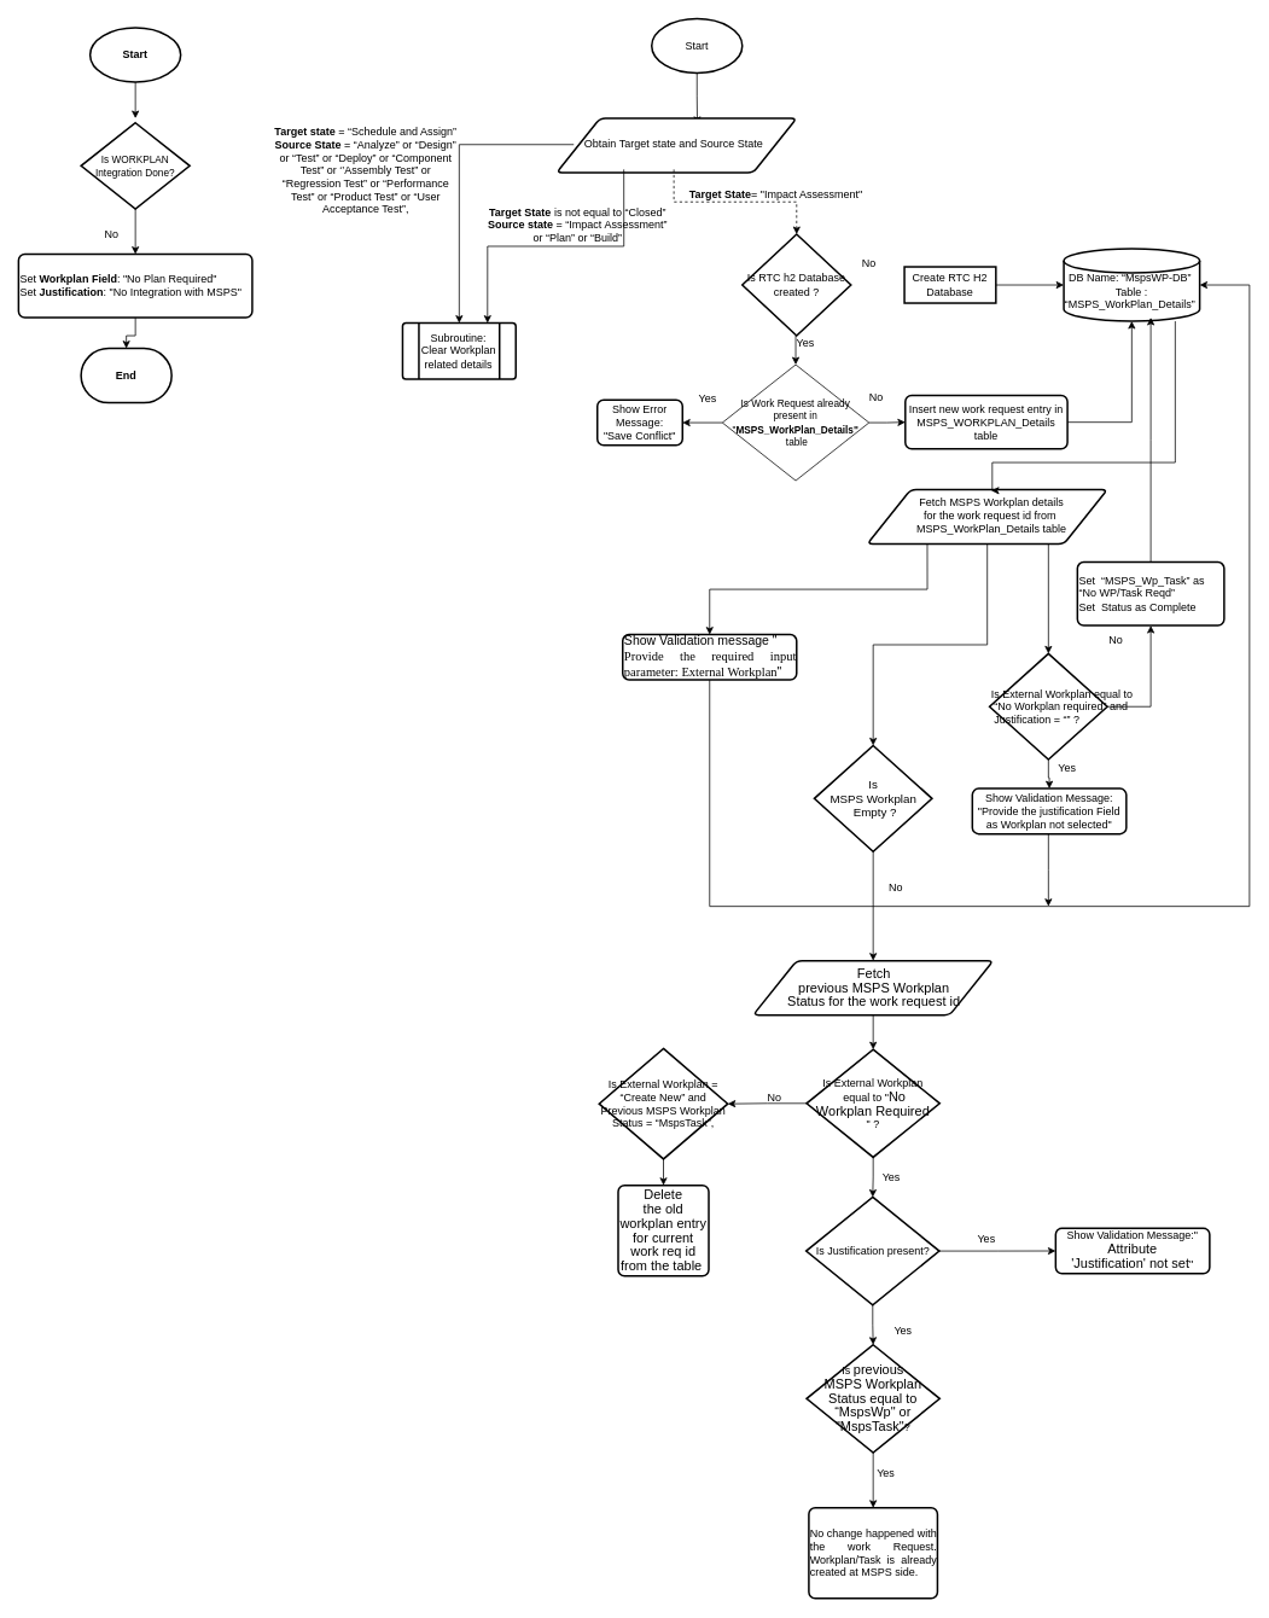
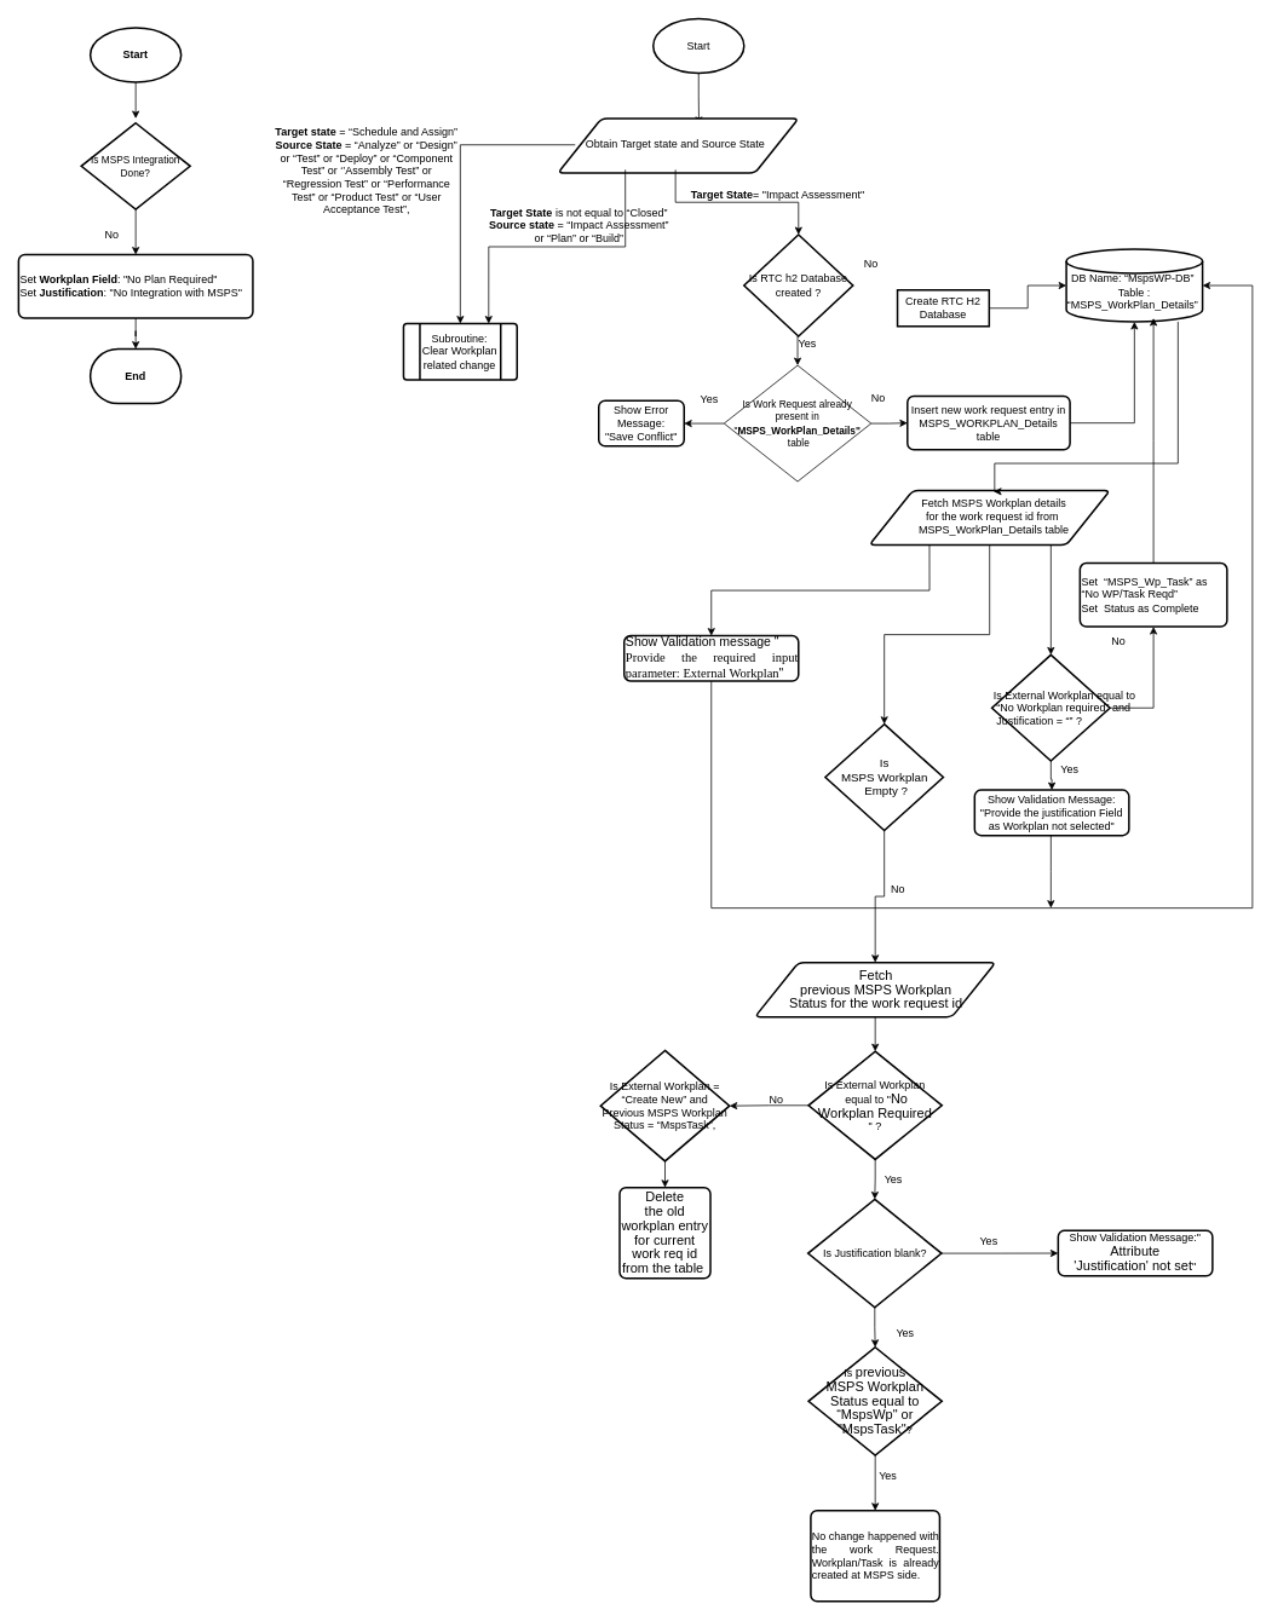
- <mxCell id="5" value="&lt;font style=&quot;font-size: 11px&quot;&gt;Is WORKPLAN Integration Done?&lt;/font&gt;" style="strokeWidth=2;html=1;shape=mxgraph.flowchart.decision;whiteSpace=wrap;" parent="1" vertex="1"><mxGeometry x="89" y="135" width="120" height="95" as="geometry" /></mxCell>
+ <mxCell id="5" value="&lt;font style=&quot;font-size: 11px&quot;&gt;Is MSPS Integration Done?&lt;/font&gt;" style="strokeWidth=2;html=1;shape=mxgraph.flowchart.decision;whiteSpace=wrap;" parent="1" vertex="1"><mxGeometry x="89" y="135" width="120" height="95" as="geometry" /></mxCell>
- <mxCell id="17" style="edgeStyle=orthogonalEdgeStyle;rounded=0;orthogonalLoop=1;jettySize=auto;html=1;exitX=0.5;exitY=1;exitDx=0;exitDy=0;entryX=0.5;entryY=0;entryDx=0;entryDy=0;entryPerimeter=0;dashed=1;" parent="1" source="18" target="22" edge="1"><mxGeometry relative="1" as="geometry" /></mxCell>
+ <mxCell id="17" style="edgeStyle=orthogonalEdgeStyle;rounded=0;orthogonalLoop=1;jettySize=auto;html=1;exitX=0.5;exitY=1;exitDx=0;exitDy=0;entryX=0.5;entryY=0;entryDx=0;entryDy=0;entryPerimeter=0;" parent="1" source="18" target="22" edge="1"><mxGeometry relative="1" as="geometry" /></mxCell>
- <mxCell id="24" value="&lt;span&gt;&lt;br&gt;Create RTC H2 Database&lt;br&gt;&lt;br&gt;&lt;/span&gt;" style="rounded=1;whiteSpace=wrap;html=1;absoluteArcSize=1;arcSize=0;strokeWidth=2;align=center;" parent="1" vertex="1"><mxGeometry x="998" y="294" width="101" height="40" as="geometry" /></mxCell>
+ <mxCell id="24" value="&lt;span&gt;&lt;br&gt;Create RTC H2 Database&lt;br&gt;&lt;br&gt;&lt;/span&gt;" style="rounded=1;whiteSpace=wrap;html=1;absoluteArcSize=1;arcSize=0;strokeWidth=2;align=center;" parent="1" vertex="1"><mxGeometry x="988" y="319" width="101" height="40" as="geometry" /></mxCell>
- <mxCell id="13" value="Subroutine:&lt;br&gt;Clear Workplan related details" style="text;html=1;strokeColor=none;fillColor=none;align=center;verticalAlign=middle;whiteSpace=wrap;rounded=0;" parent="1" vertex="1"><mxGeometry x="452.5" y="352" width="106" height="70" as="geometry" /></mxCell>
+ <mxCell id="13" value="Subroutine:&lt;br&gt;Clear Workplan related change" style="text;html=1;strokeColor=none;fillColor=none;align=center;verticalAlign=middle;whiteSpace=wrap;rounded=0;" parent="1" vertex="1"><mxGeometry x="452.5" y="352" width="106" height="70" as="geometry" /></mxCell>
- <mxCell id="8" value="End" style="strokeWidth=2;html=1;shape=mxgraph.flowchart.terminator;whiteSpace=wrap;align=center;fontStyle=1" parent="1" vertex="1"><mxGeometry x="89" y="384" width="100" height="60" as="geometry" /></mxCell>
+ <mxCell id="8" value="End" style="strokeWidth=2;html=1;shape=mxgraph.flowchart.terminator;whiteSpace=wrap;align=center;fontStyle=1" parent="1" vertex="1"><mxGeometry x="99" y="384" width="100" height="60" as="geometry" /></mxCell>
- <mxCell id="56" value="&lt;font style=&quot;font-size: 13px&quot;&gt;Is &lt;br&gt;&lt;span style=&quot;white-space: nowrap&quot;&gt;MSPS Workplan&lt;br&gt;&amp;nbsp;Empty ?&lt;/span&gt;&lt;/font&gt;" style="strokeWidth=2;html=1;shape=mxgraph.flowchart.decision;whiteSpace=wrap;align=center;" vertex="1" parent="1"><mxGeometry x="898.5" y="822.429" width="130" height="117" as="geometry" /></mxCell>
+ <mxCell id="56" value="&lt;font style=&quot;font-size: 13px&quot;&gt;Is &lt;br&gt;&lt;span style=&quot;white-space: nowrap&quot;&gt;MSPS Workplan&lt;br&gt;&amp;nbsp;Empty ?&lt;/span&gt;&lt;/font&gt;" style="strokeWidth=2;html=1;shape=mxgraph.flowchart.decision;whiteSpace=wrap;align=center;" vertex="1" parent="1"><mxGeometry x="908.5" y="797.429" width="130" height="117" as="geometry" /></mxCell>
- <mxCell id="67" value="Is Justification present?" style="strokeWidth=2;html=1;shape=mxgraph.flowchart.decision;whiteSpace=wrap;align=center;" vertex="1" parent="1"><mxGeometry x="889.5" y="1321" width="147" height="119" as="geometry" /></mxCell>
+ <mxCell id="67" value="Is Justification blank?" style="strokeWidth=2;html=1;shape=mxgraph.flowchart.decision;whiteSpace=wrap;align=center;" vertex="1" parent="1"><mxGeometry x="889.5" y="1321" width="147" height="119" as="geometry" /></mxCell>
